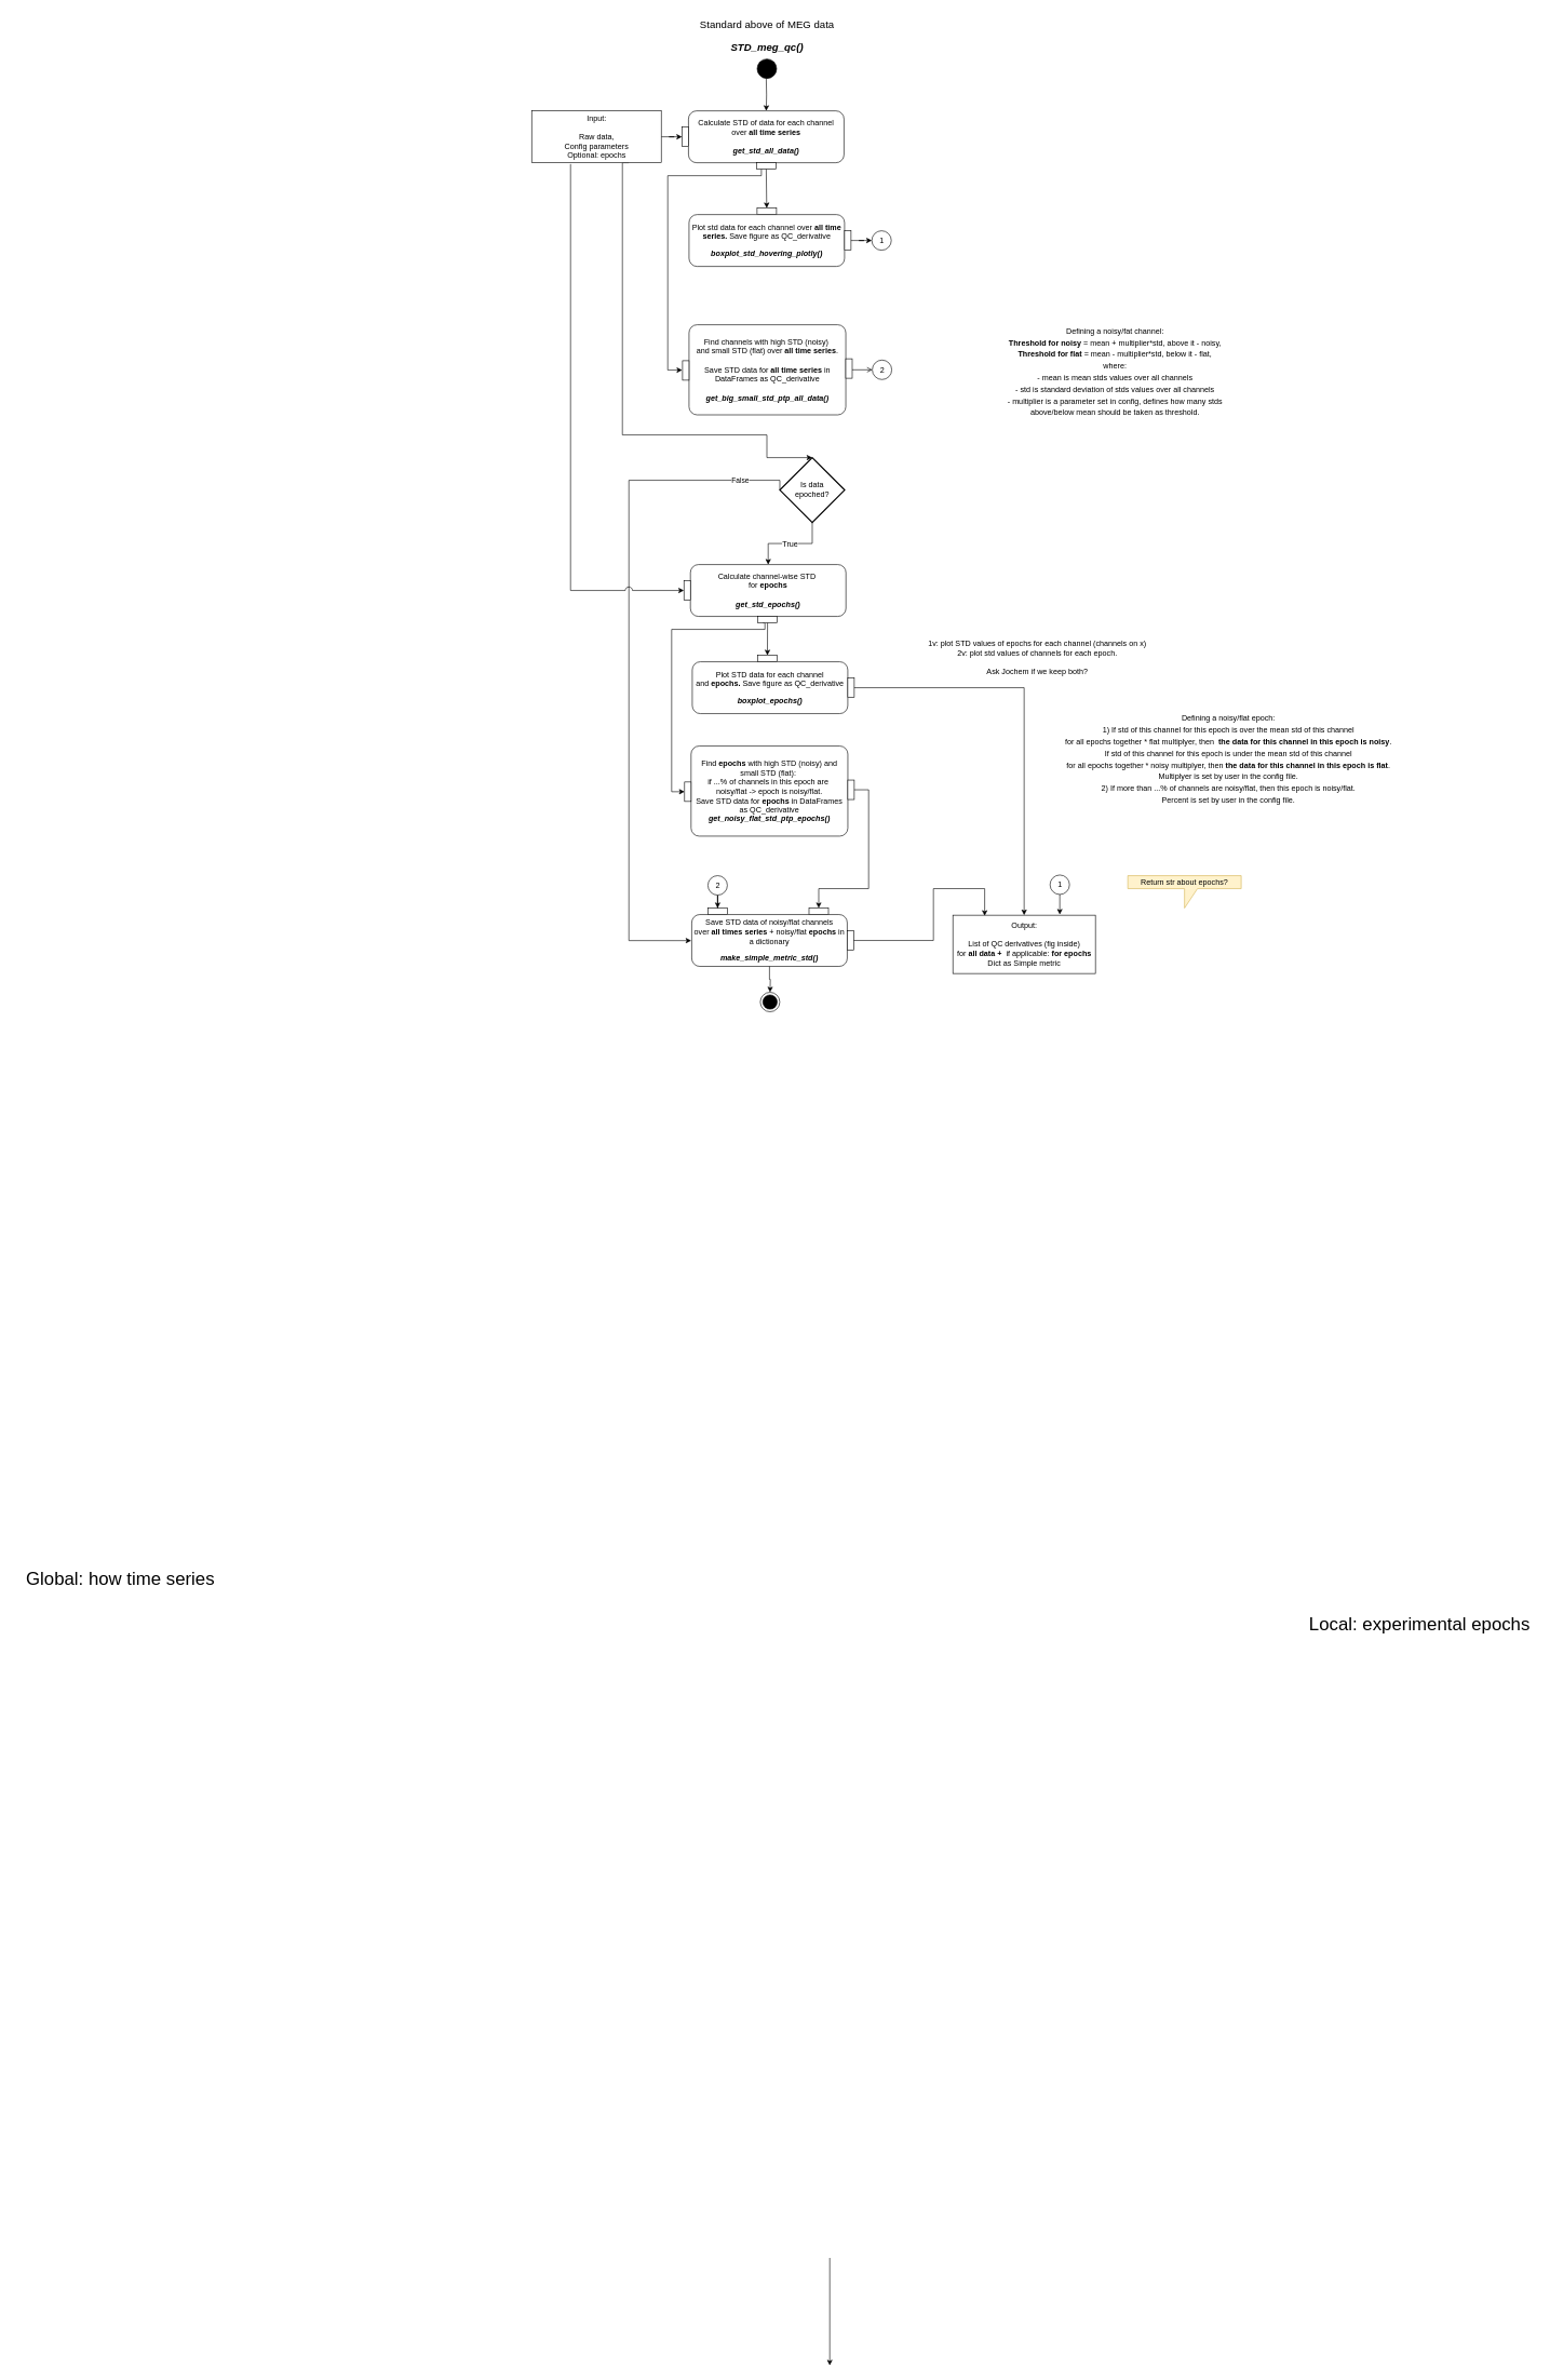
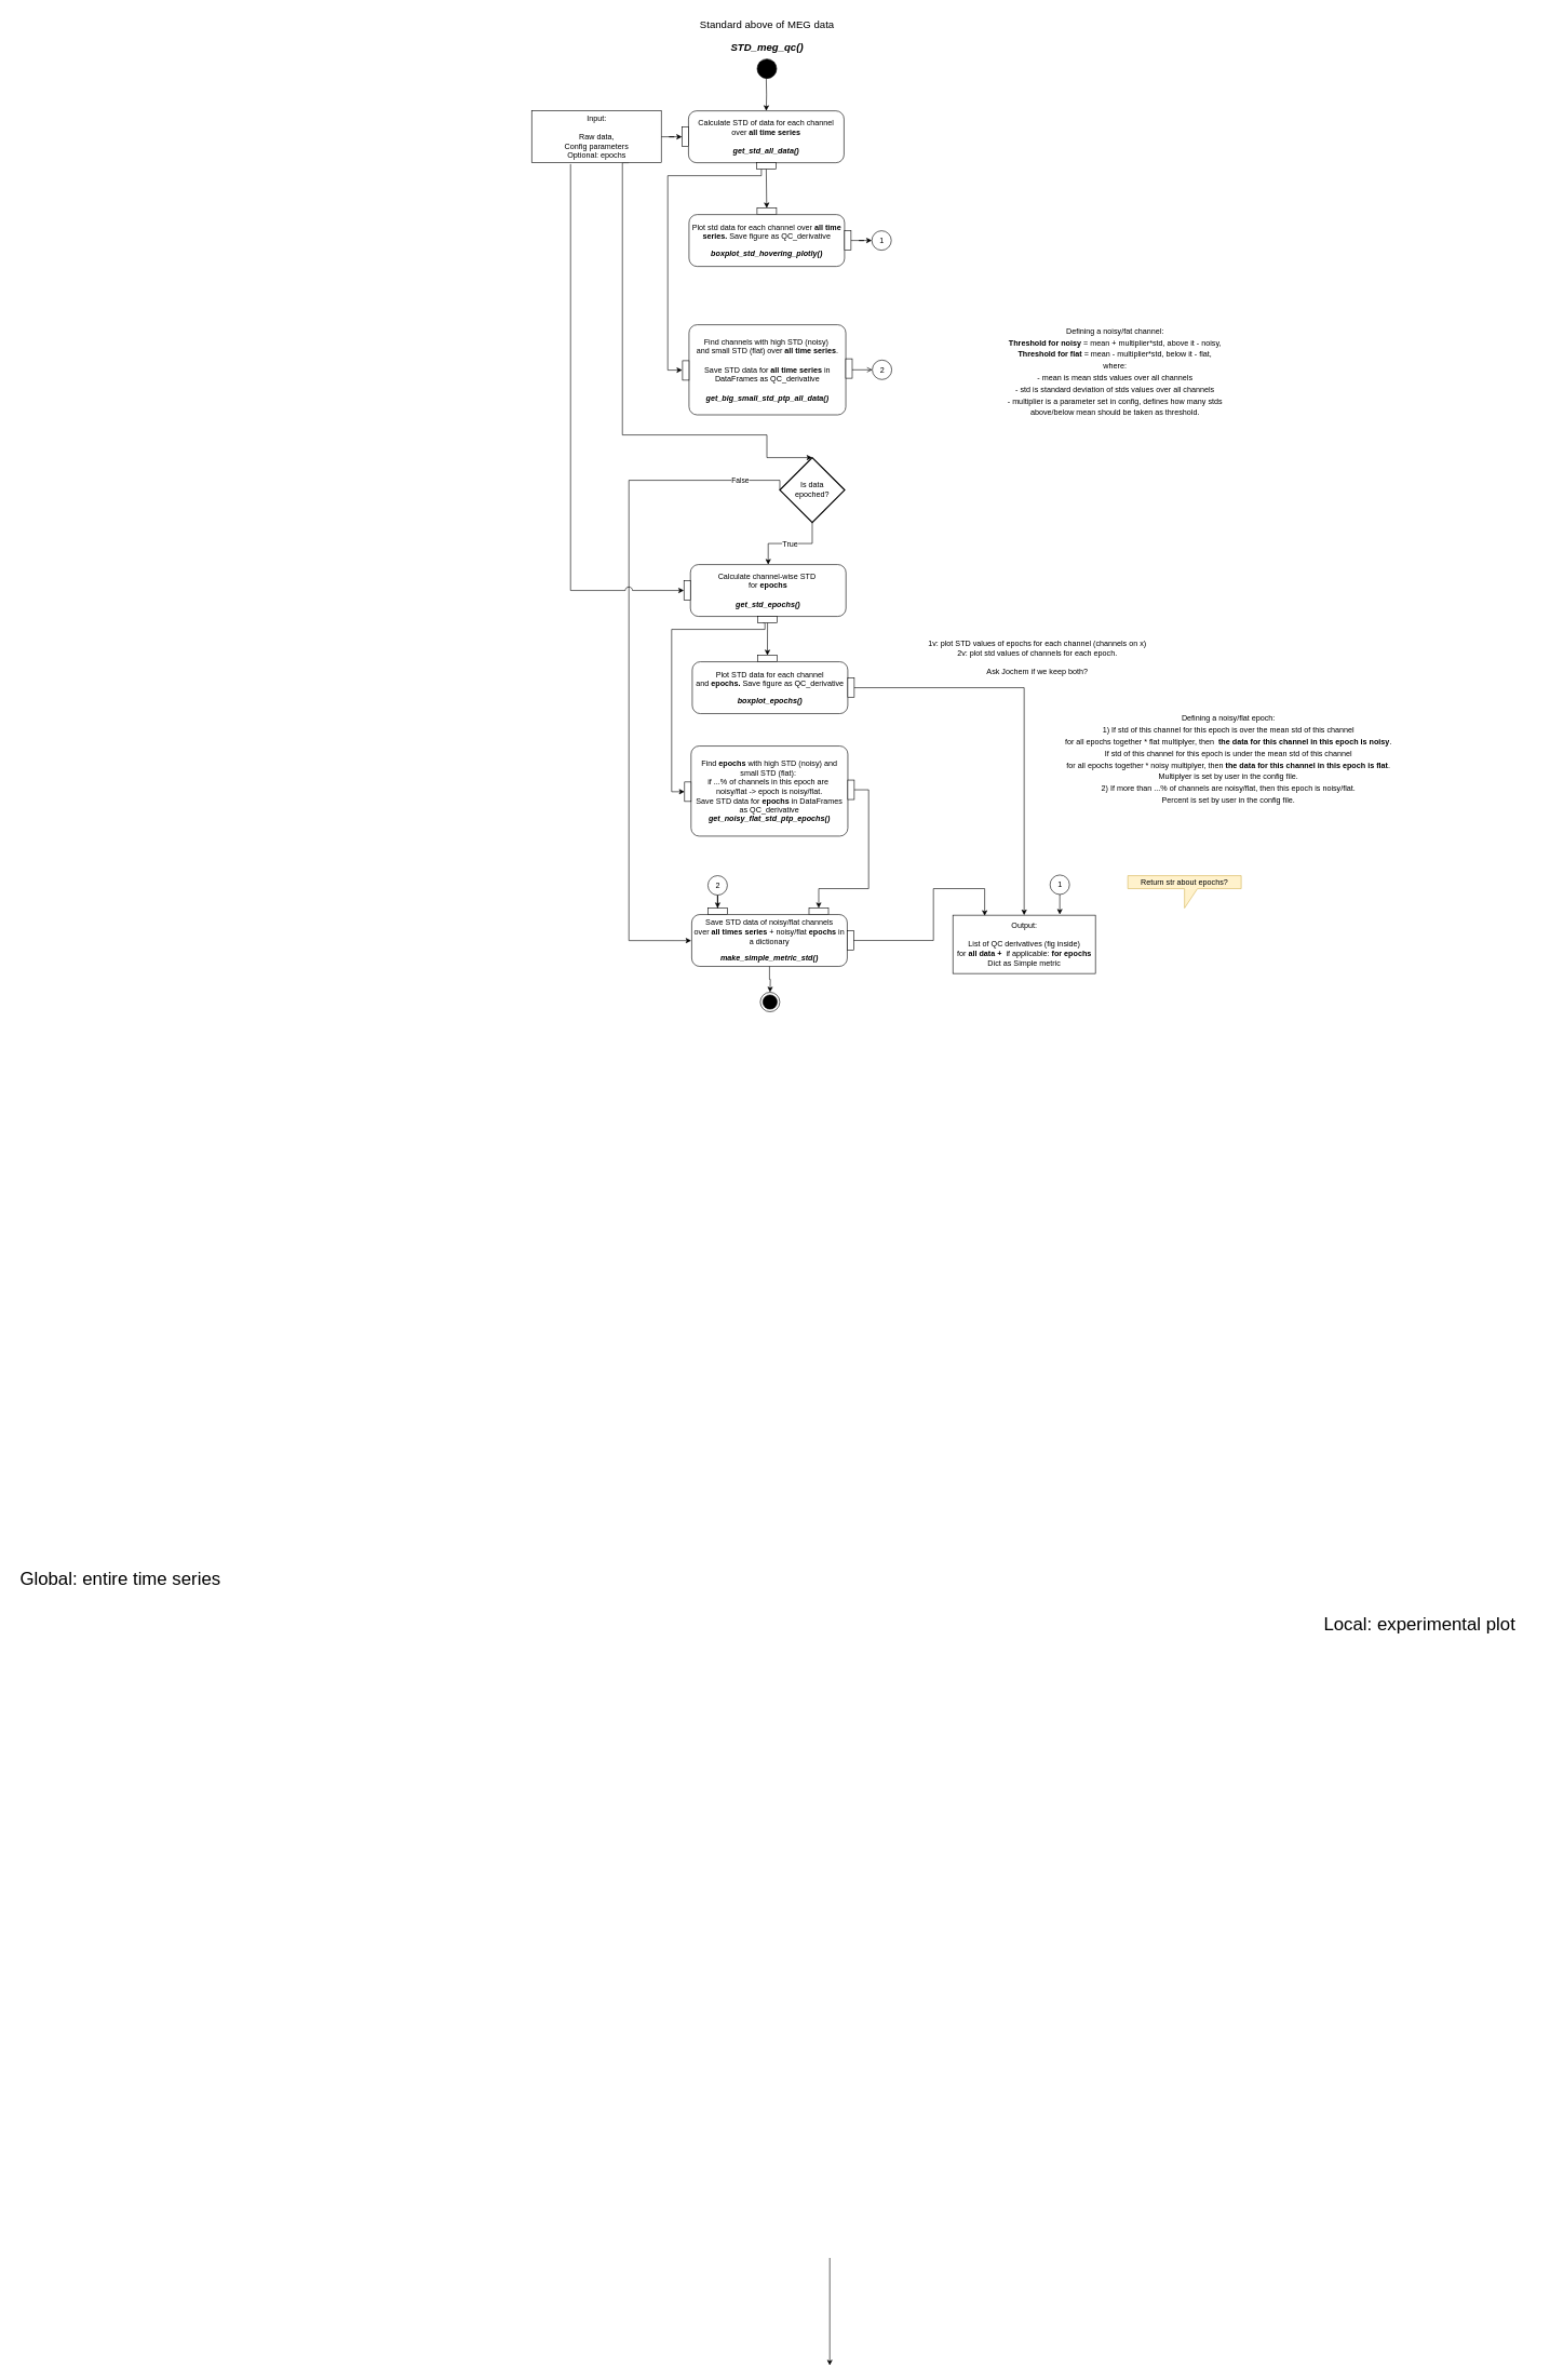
- <mxCell id="4" value="Global: how time series" style="text;html=1;align=center;verticalAlign=middle;resizable=0;points=[];autosize=1;strokeColor=none;fillColor=none;fontSize=28;fontFamily=Helvetica;" parent="1" vertex="1"><mxGeometry x="20" y="2410" width="330" height="50" as="geometry" /></mxCell>
+ <mxCell id="4" value="Global: entire time series" style="text;html=1;align=center;verticalAlign=middle;resizable=0;points=[];autosize=1;strokeColor=none;fillColor=none;fontSize=28;fontFamily=Helvetica;" parent="1" vertex="1"><mxGeometry x="20" y="2410" width="330" height="50" as="geometry" /></mxCell>
- <mxCell id="5" value="Local: experimental epochs" style="text;html=1;align=center;verticalAlign=middle;resizable=0;points=[];autosize=1;strokeColor=none;fillColor=none;fontSize=28;fontFamily=Helvetica;" parent="1" vertex="1"><mxGeometry x="2010" y="2480" width="360" height="50" as="geometry" /></mxCell>
+ <mxCell id="5" value="Local: experimental plot" style="text;html=1;align=center;verticalAlign=middle;resizable=0;points=[];autosize=1;strokeColor=none;fillColor=none;fontSize=28;fontFamily=Helvetica;" parent="1" vertex="1"><mxGeometry x="2010" y="2480" width="360" height="50" as="geometry" /></mxCell>
